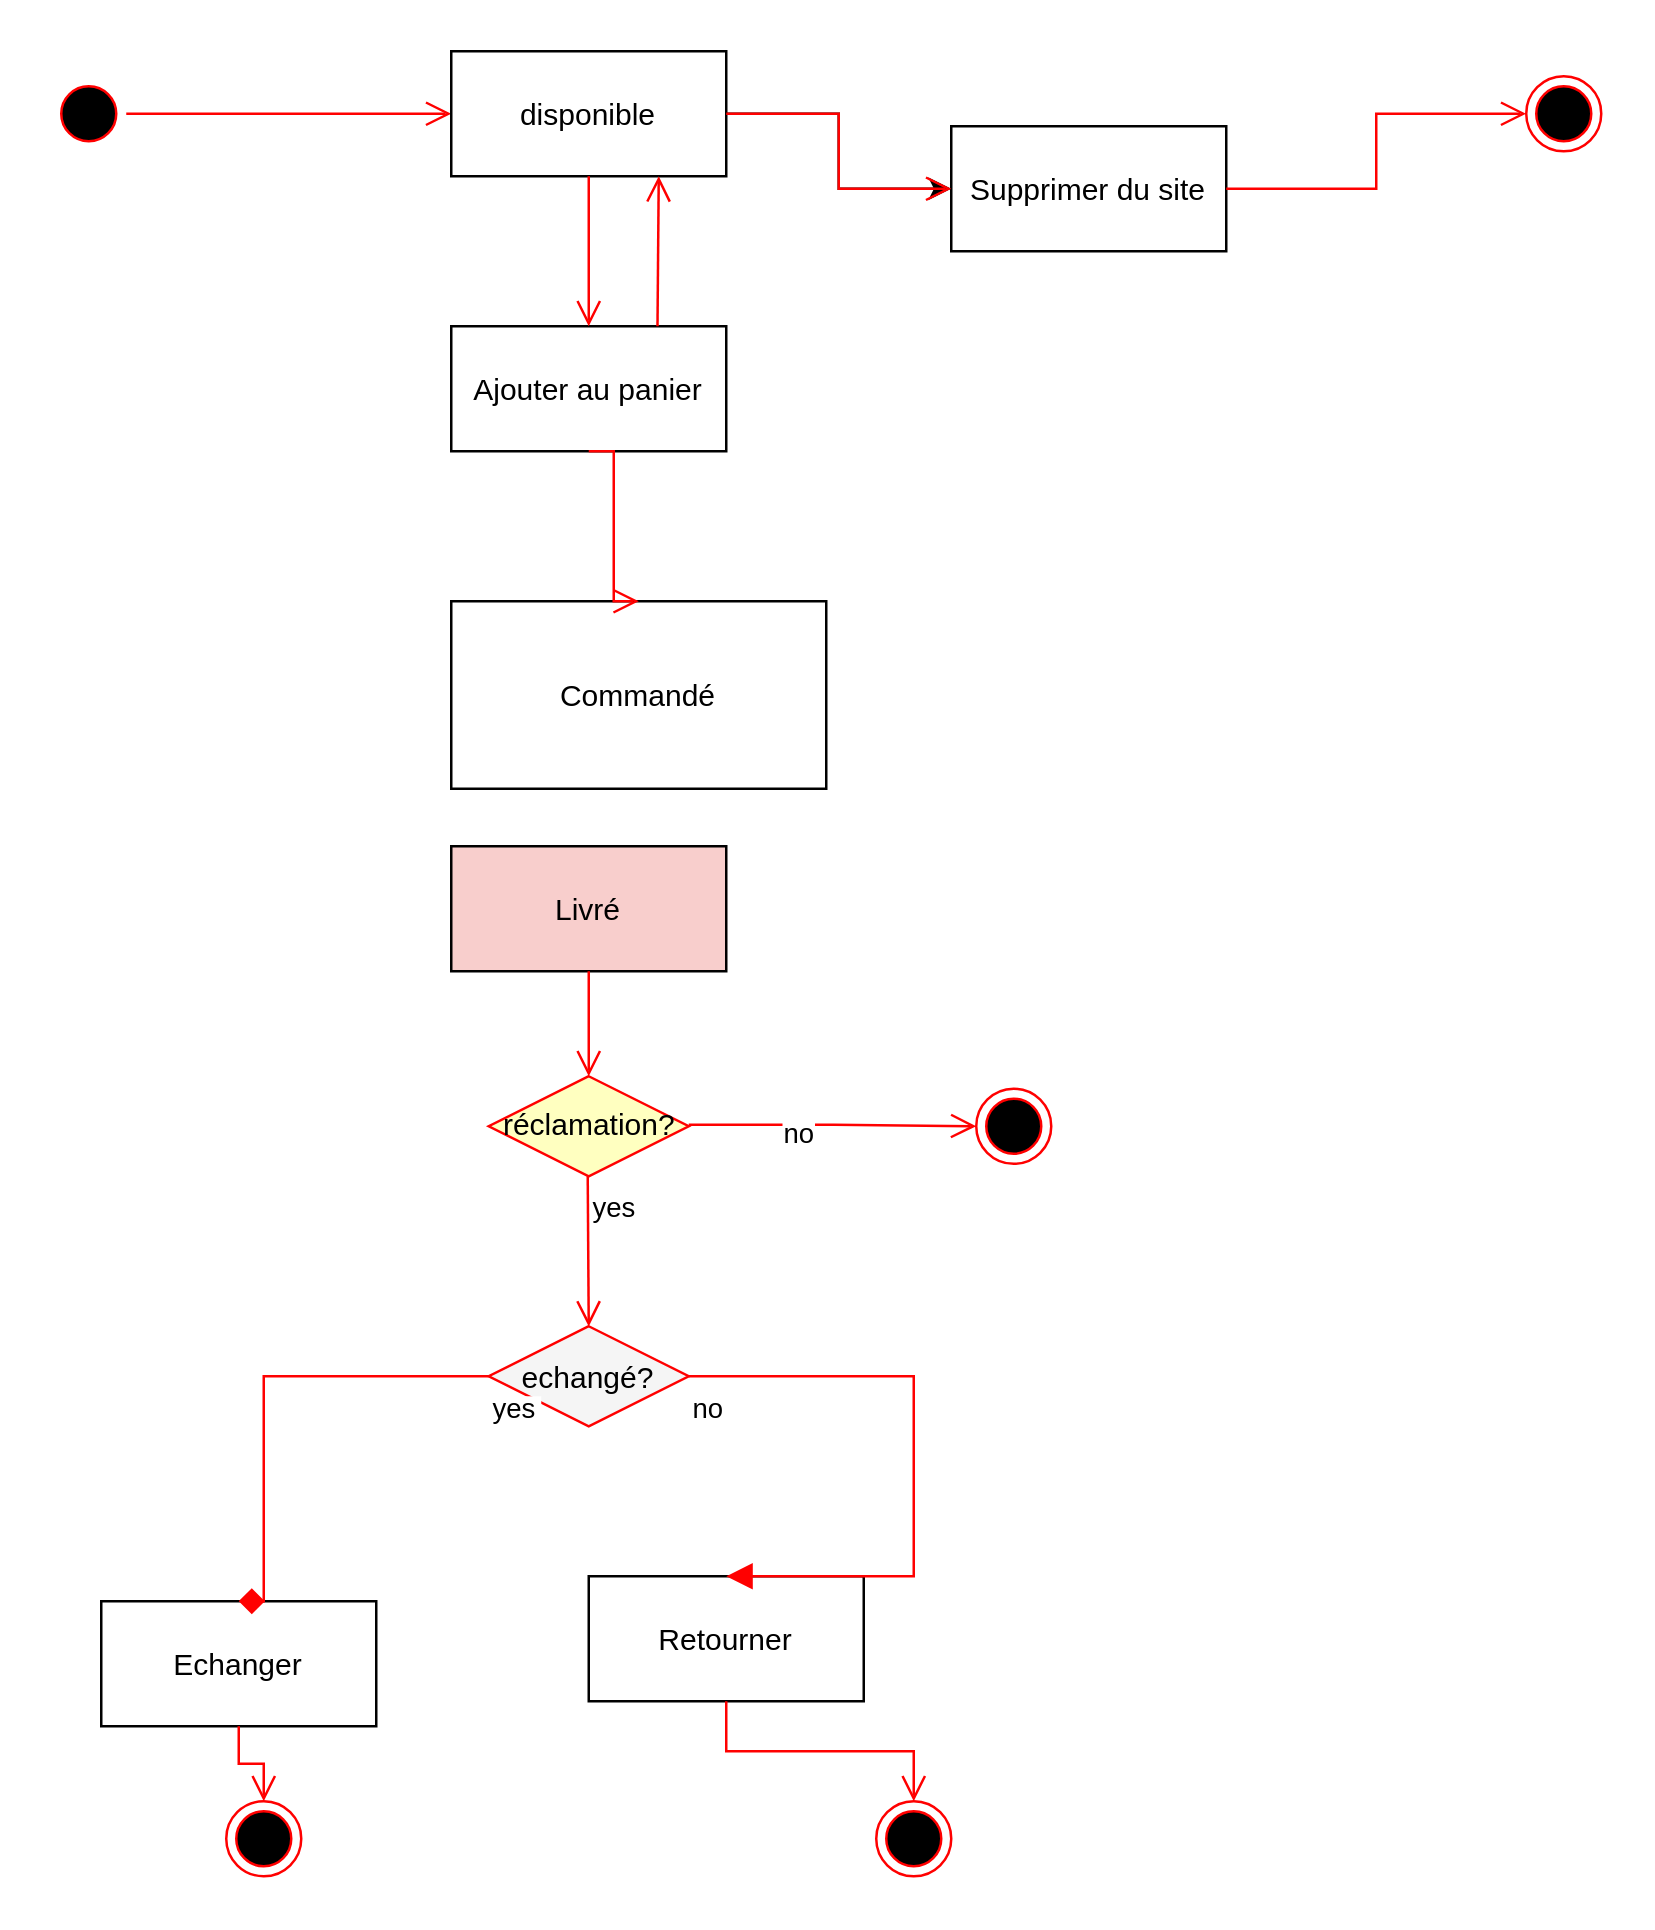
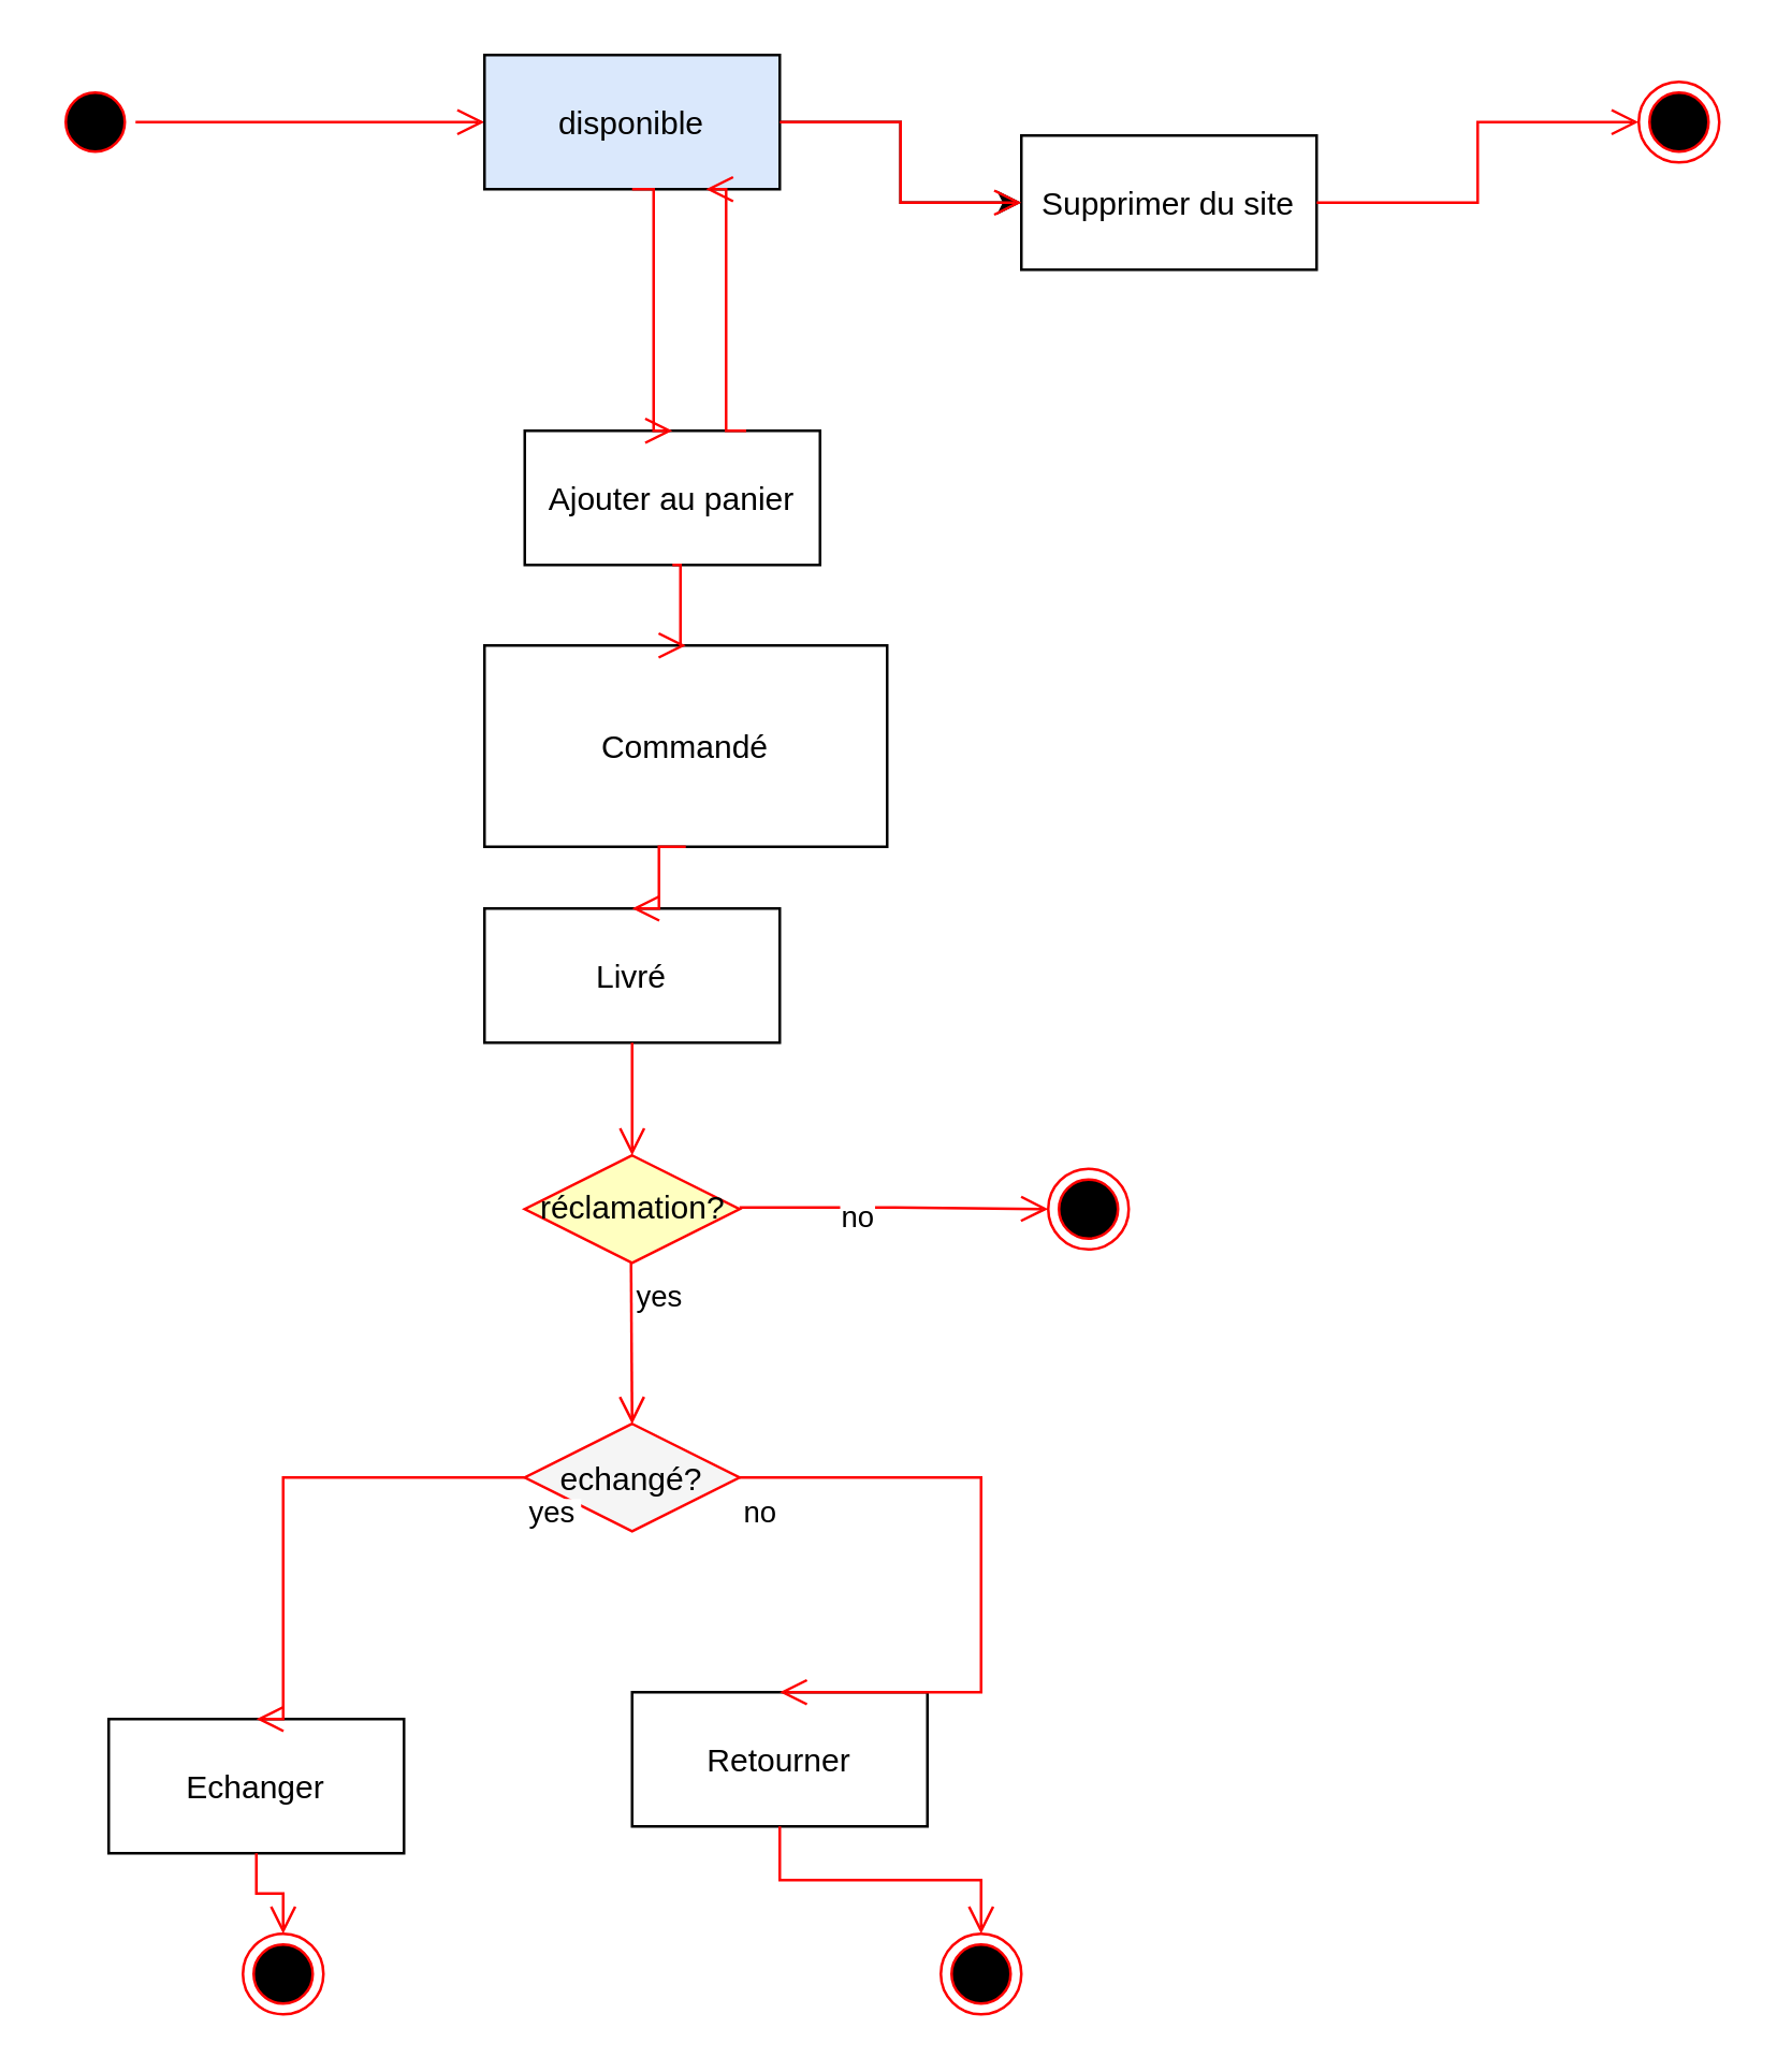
- <mxCell id="5" value="disponible" style="" parent="1" vertex="1"><mxGeometry x="180" y="20" width="110" height="50" as="geometry" /></mxCell>
+ <mxCell id="5" value="disponible" style="fillColor=#dae8fc;" parent="1" vertex="1"><mxGeometry x="180" y="20" width="110" height="50" as="geometry" /></mxCell>
- <mxCell id="10" value="Ajouter au panier" style="" vertex="1" parent="1"><mxGeometry x="180" y="130" width="110" height="50" as="geometry" /></mxCell>
+ <mxCell id="10" value="Ajouter au panier" style="" vertex="1" parent="1"><mxGeometry x="195" y="160" width="110" height="50" as="geometry" /></mxCell>
+ <mxCell id="15" value="" style="edgeStyle=elbowEdgeStyle;elbow=horizontal;verticalAlign=bottom;endArrow=open;endSize=8;strokeColor=#FF0000;endFill=1;rounded=0;entryX=0.5;entryY=0;entryDx=0;entryDy=0;exitX=0.5;exitY=1;exitDx=0;exitDy=0;" edge="1" parent="1" source="12" target="14"><mxGeometry x="230" y="680" as="geometry"><mxPoint x="245" y="360" as="targetPoint" /><mxPoint x="235" y="400" as="sourcePoint" /></mxGeometry></mxCell>
- <mxCell id="14" value="Livré" style="fillColor=#f8cecc;" vertex="1" parent="1"><mxGeometry x="180" y="338" width="110" height="50" as="geometry" /></mxCell>
+ <mxCell id="14" value="Livré" style="" vertex="1" parent="1"><mxGeometry x="180" y="338" width="110" height="50" as="geometry" /></mxCell>
- <mxCell id="27" value="no" style="edgeStyle=elbowEdgeStyle;elbow=horizontal;align=left;verticalAlign=top;endArrow=block;endSize=8;strokeColor=#FF0000;endFill=1;rounded=0;exitX=1;exitY=0.5;exitDx=0;exitDy=0;entryX=0.5;entryY=0;entryDx=0;entryDy=0;" edge="1" parent="1" source="23" target="25"><mxGeometry x="-1" relative="1" as="geometry"><mxPoint x="390" y="600" as="targetPoint" /><mxPoint x="244.594" y="480.002" as="sourcePoint" /><Array as="points"><mxPoint x="365" y="570" /></Array></mxGeometry></mxCell>
+ <mxCell id="27" value="no" style="edgeStyle=elbowEdgeStyle;elbow=horizontal;align=left;verticalAlign=top;endArrow=open;endSize=8;strokeColor=#FF0000;endFill=1;rounded=0;exitX=1;exitY=0.5;exitDx=0;exitDy=0;entryX=0.5;entryY=0;entryDx=0;entryDy=0;" edge="1" parent="1" source="23" target="25"><mxGeometry x="-1" relative="1" as="geometry"><mxPoint x="390" y="600" as="targetPoint" /><mxPoint x="244.594" y="480.002" as="sourcePoint" /><Array as="points"><mxPoint x="365" y="570" /></Array></mxGeometry></mxCell>
- <mxCell id="26" value="yes" style="edgeStyle=elbowEdgeStyle;elbow=horizontal;align=left;verticalAlign=top;endArrow=diamond;endSize=8;strokeColor=#FF0000;endFill=1;rounded=0;entryX=0.5;entryY=0;entryDx=0;entryDy=0;exitX=0;exitY=0.5;exitDx=0;exitDy=0;" edge="1" parent="1" source="23" target="24"><mxGeometry x="-1" relative="1" as="geometry"><mxPoint x="214.594" y="540.09" as="targetPoint" /><mxPoint x="165" y="550" as="sourcePoint" /><Array as="points"><mxPoint x="105" y="590" /></Array><mxPoint as="offset" /></mxGeometry></mxCell>
+ <mxCell id="26" value="yes" style="edgeStyle=elbowEdgeStyle;elbow=horizontal;align=left;verticalAlign=top;endArrow=open;endSize=8;strokeColor=#FF0000;endFill=1;rounded=0;entryX=0.5;entryY=0;entryDx=0;entryDy=0;exitX=0;exitY=0.5;exitDx=0;exitDy=0;" edge="1" parent="1" source="23" target="24"><mxGeometry x="-1" relative="1" as="geometry"><mxPoint x="214.594" y="540.09" as="targetPoint" /><mxPoint x="165" y="550" as="sourcePoint" /><Array as="points"><mxPoint x="105" y="590" /></Array><mxPoint as="offset" /></mxGeometry></mxCell>
